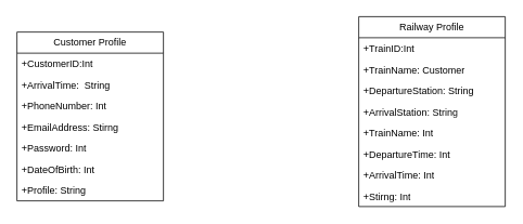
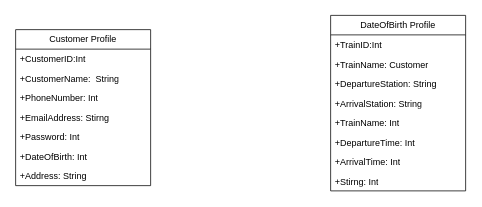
- <mxCell id="10" value="Railway Profile" style="swimlane;fontStyle=0;childLayout=stackLayout;horizontal=1;startSize=26;fillColor=none;horizontalStack=0;resizeParent=1;resizeParentMax=0;resizeLast=0;collapsible=1;marginBottom=0;whiteSpace=wrap;html=1;" vertex="1" parent="1"><mxGeometry x="440" y="20" width="180" height="234" as="geometry" /></mxCell>
+ <mxCell id="10" value="DateOfBirth Profile" style="swimlane;fontStyle=0;childLayout=stackLayout;horizontal=1;startSize=26;fillColor=none;horizontalStack=0;resizeParent=1;resizeParentMax=0;resizeLast=0;collapsible=1;marginBottom=0;whiteSpace=wrap;html=1;" vertex="1" parent="1"><mxGeometry x="440" y="20" width="180" height="234" as="geometry" /></mxCell>
- <mxCell id="4" value="&lt;span style=&quot;background-color: initial;&quot;&gt;+ArrivalTime:&amp;nbsp; String&lt;/span&gt;" style="text;strokeColor=none;fillColor=none;align=left;verticalAlign=top;spacingLeft=4;spacingRight=4;overflow=hidden;rotatable=0;points=[[0,0.5],[1,0.5]];portConstraint=eastwest;whiteSpace=wrap;html=1;" vertex="1" parent="2"><mxGeometry y="52" width="180" height="26" as="geometry" /></mxCell>
+ <mxCell id="4" value="&lt;span style=&quot;background-color: initial;&quot;&gt;+CustomerName:&amp;nbsp; String&lt;/span&gt;" style="text;strokeColor=none;fillColor=none;align=left;verticalAlign=top;spacingLeft=4;spacingRight=4;overflow=hidden;rotatable=0;points=[[0,0.5],[1,0.5]];portConstraint=eastwest;whiteSpace=wrap;html=1;" vertex="1" parent="2"><mxGeometry y="52" width="180" height="26" as="geometry" /></mxCell>
- <mxCell id="9" value="+Profile: String" style="text;strokeColor=none;fillColor=none;align=left;verticalAlign=top;spacingLeft=4;spacingRight=4;overflow=hidden;rotatable=0;points=[[0,0.5],[1,0.5]];portConstraint=eastwest;whiteSpace=wrap;html=1;" vertex="1" parent="2"><mxGeometry y="182" width="180" height="26" as="geometry" /></mxCell>
+ <mxCell id="9" value="+Address: String" style="text;strokeColor=none;fillColor=none;align=left;verticalAlign=top;spacingLeft=4;spacingRight=4;overflow=hidden;rotatable=0;points=[[0,0.5],[1,0.5]];portConstraint=eastwest;whiteSpace=wrap;html=1;" vertex="1" parent="2"><mxGeometry y="182" width="180" height="26" as="geometry" /></mxCell>
